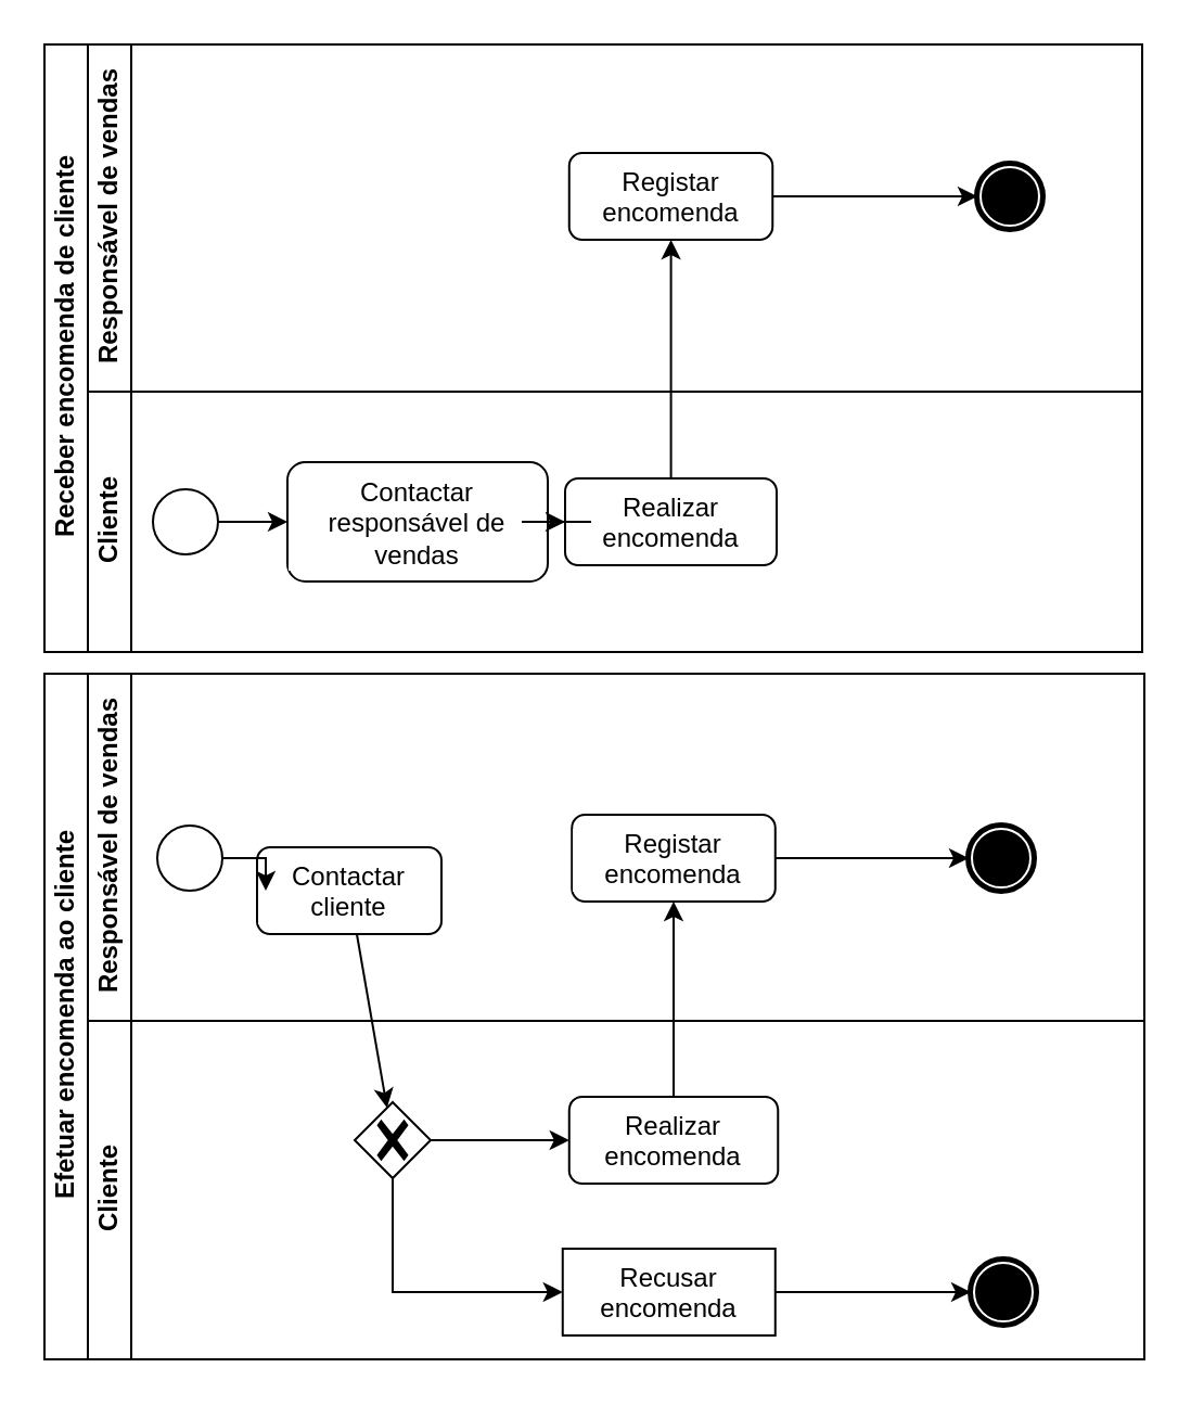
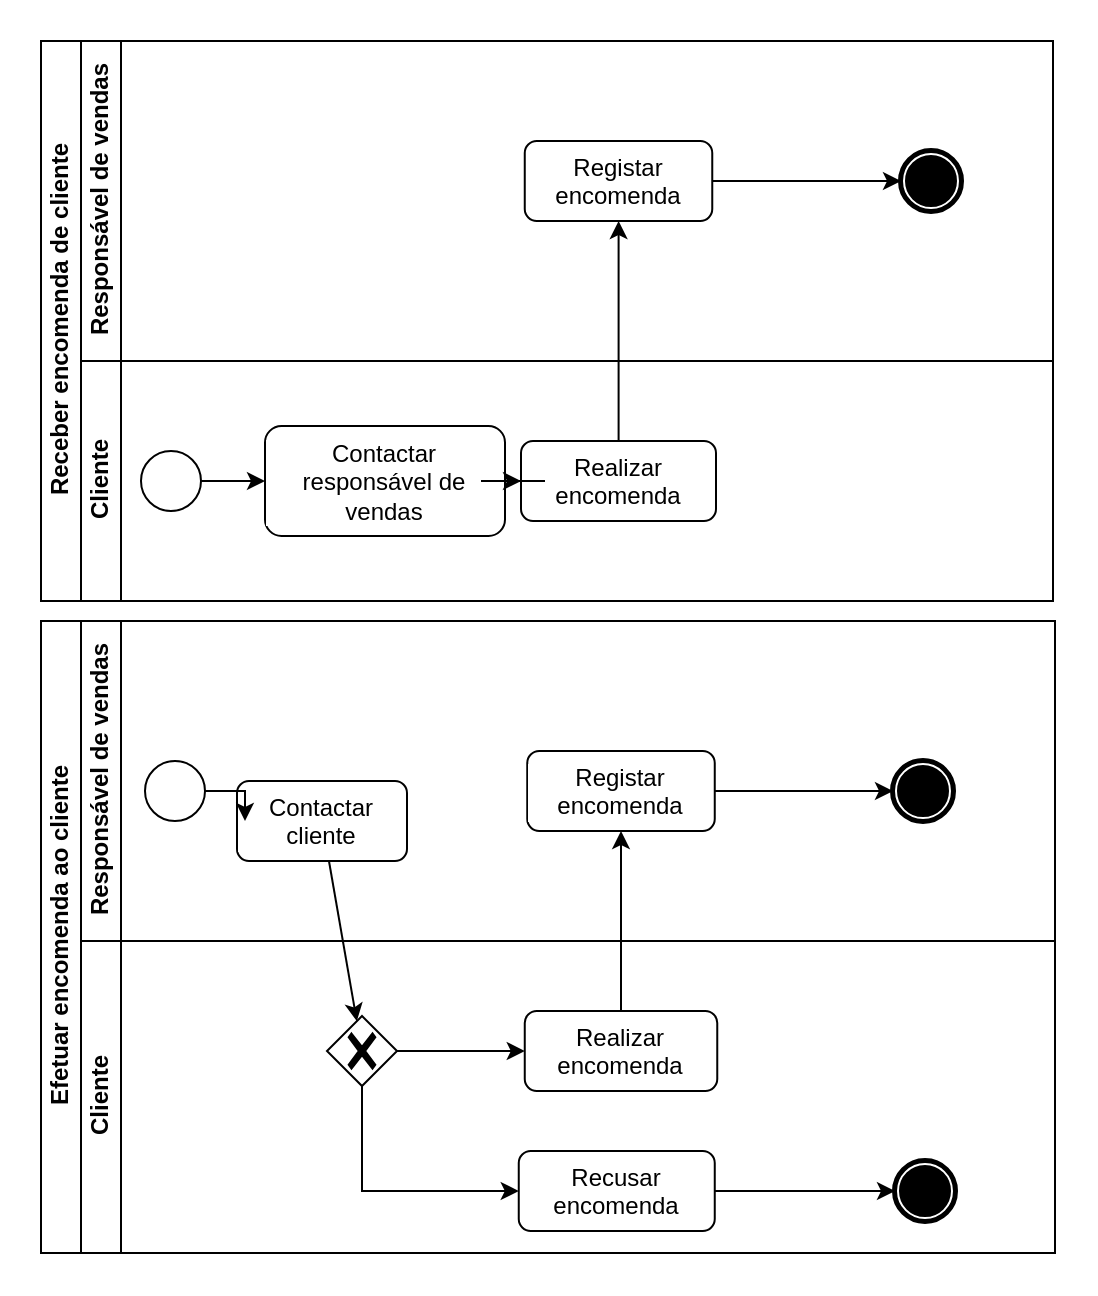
- <mxCell id="40" value="Recusar encomenda" style="whiteSpace=wrap;html=1;verticalAlign=top;labelBackgroundColor=#ffffff;rounded=0;" vertex="1" parent="33"><mxGeometry x="218.88" y="105" width="98" height="40" as="geometry" /></mxCell>
+ <mxCell id="40" value="Recusar encomenda" style="whiteSpace=wrap;html=1;verticalAlign=top;rounded=1;labelBackgroundColor=#ffffff;" vertex="1" parent="33"><mxGeometry x="218.88" y="105" width="98" height="40" as="geometry" /></mxCell>
